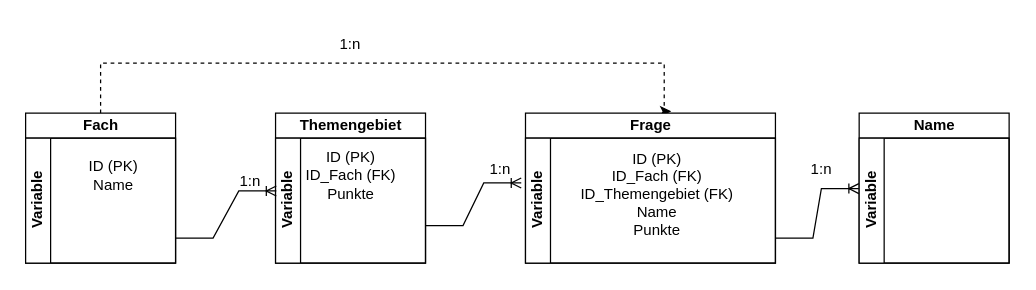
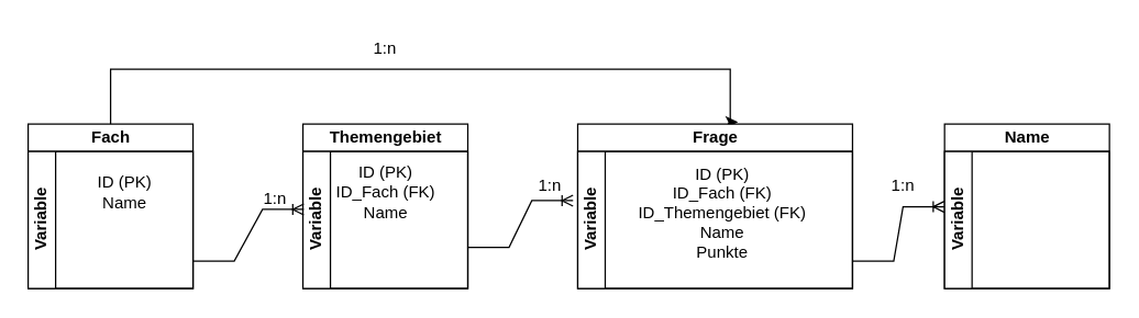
- <mxCell id="2" style="edgeStyle=orthogonalEdgeStyle;rounded=0;orthogonalLoop=1;jettySize=auto;html=1;entryX=0.583;entryY=-0.012;entryDx=0;entryDy=0;entryPerimeter=0;dashed=1;" parent="1" source="3" target="9" edge="1"><mxGeometry relative="1" as="geometry"><mxPoint x="80" y="50" as="targetPoint" /><Array as="points"><mxPoint x="80" y="50" /><mxPoint x="531" y="50" /></Array></mxGeometry></mxCell>
+ <mxCell id="2" style="edgeStyle=orthogonalEdgeStyle;rounded=0;orthogonalLoop=1;jettySize=auto;html=1;entryX=0.583;entryY=-0.012;entryDx=0;entryDy=0;entryPerimeter=0;" parent="1" source="3" target="9" edge="1"><mxGeometry relative="1" as="geometry"><mxPoint x="80" y="50" as="targetPoint" /><Array as="points"><mxPoint x="80" y="50" /><mxPoint x="531" y="50" /></Array></mxGeometry></mxCell>
- <mxCell id="8" value="&lt;div&gt;ID (PK)&lt;br&gt;&lt;/div&gt;&lt;div&gt;ID_Fach (FK)&lt;br&gt;&lt;/div&gt;&lt;div&gt;Punkte&lt;br&gt;&lt;/div&gt;" style="text;html=1;align=center;verticalAlign=middle;resizable=0;points=[];autosize=1;strokeColor=none;fillColor=none;" parent="7" vertex="1"><mxGeometry x="10" width="100" height="60" as="geometry" /></mxCell>
+ <mxCell id="8" value="&lt;div&gt;ID (PK)&lt;br&gt;&lt;/div&gt;&lt;div&gt;ID_Fach (FK)&lt;br&gt;&lt;/div&gt;&lt;div&gt;Name&lt;br&gt;&lt;/div&gt;" style="text;html=1;align=center;verticalAlign=middle;resizable=0;points=[];autosize=1;strokeColor=none;fillColor=none;" parent="7" vertex="1"><mxGeometry x="10" width="100" height="60" as="geometry" /></mxCell>
